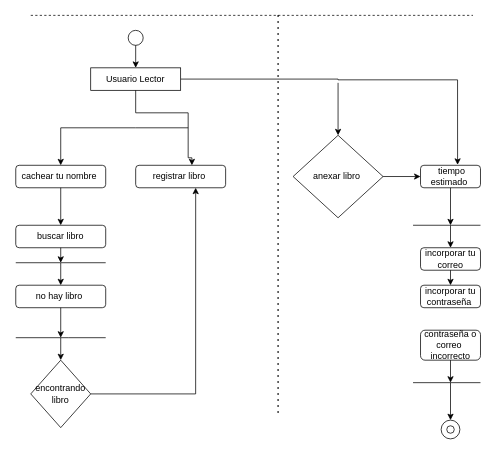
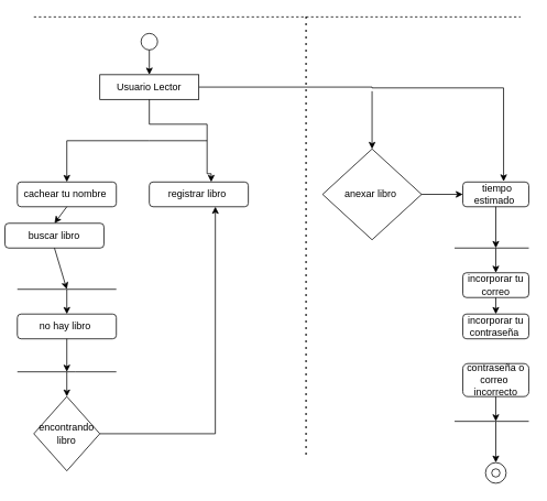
- <mxCell id="13" value="buscar libro" style="rounded=1;whiteSpace=wrap;html=1;" parent="1" vertex="1"><mxGeometry x="20" y="300" width="120" height="30" as="geometry" /></mxCell>
+ <mxCell id="13" value="buscar libro" style="rounded=1;whiteSpace=wrap;html=1;" parent="1" vertex="1"><mxGeometry x="5" y="270" width="120" height="30" as="geometry" /></mxCell>
